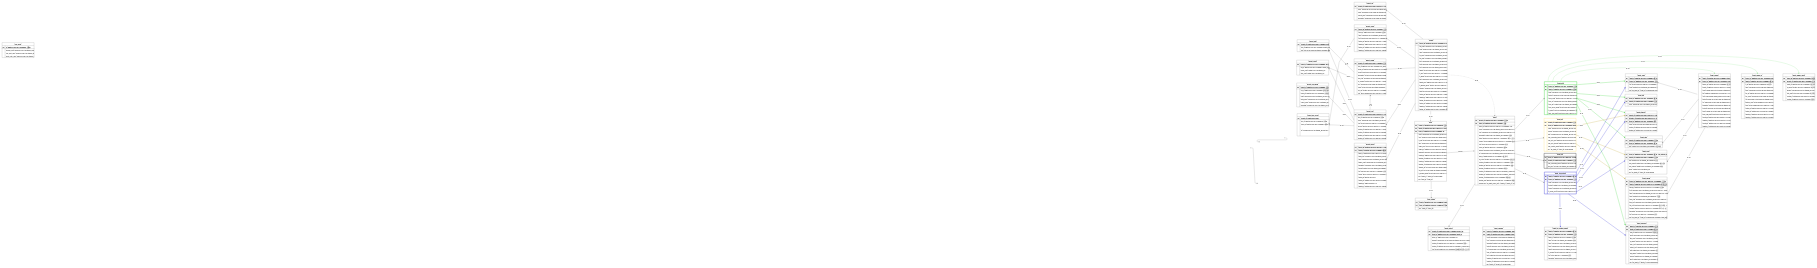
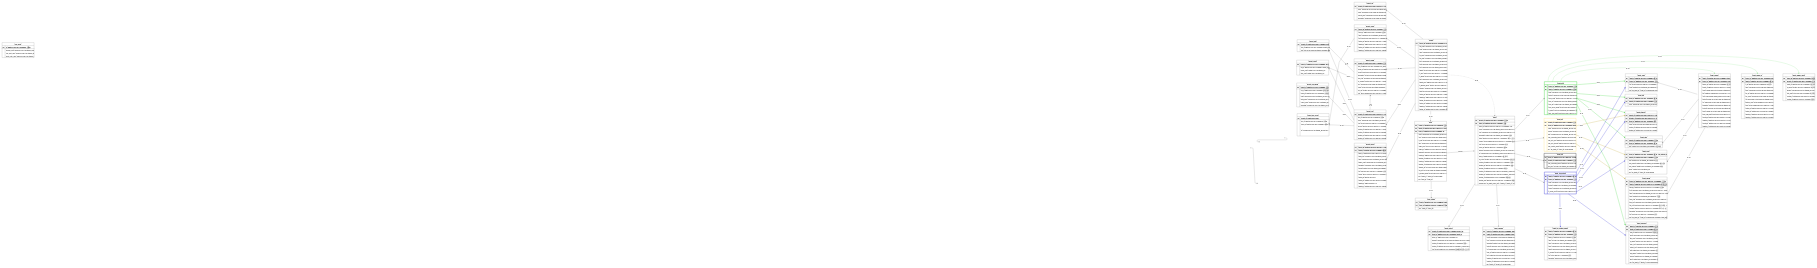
+ <mxCell id="360" style="rounded=0;orthogonalLoop=1;jettySize=auto;html=1;entryX=0.5;entryY=0;entryDx=0;entryDy=0;" edge="1" parent="1" source="362" target="480"><mxGeometry relative="1" as="geometry"><mxPoint x="15037" y="2138" as="targetPoint" /></mxGeometry></mxCell>
+ <mxCell id="361" value="&lt;font style=&quot;font-size: 24px;&quot;&gt;1:1&lt;/font&gt;" style="edgeLabel;html=1;align=center;verticalAlign=middle;resizable=0;points=[];" vertex="1" connectable="0" parent="360"><mxGeometry x="-0.03" y="3" relative="1" as="geometry"><mxPoint y="1" as="offset" /></mxGeometry></mxCell>
